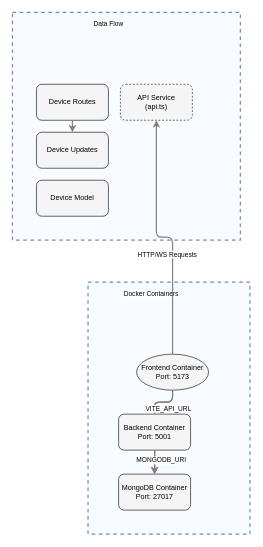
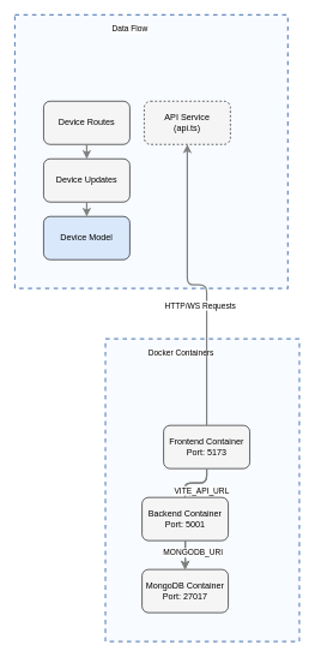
+ <mxCell id="22" style="edgeStyle=orthogonalEdgeStyle;rounded=1;orthogonalLoop=1;jettySize=auto;html=1;strokeColor=#808080;strokeWidth=2;jumpStyle=arc;jumpSize=10;spacing=15;labelBackgroundColor=white;labelBorderColor=none" edge="1" parent="1" source="10" target="11"><mxGeometry relative="1" as="geometry" /></mxCell>
- <mxCell id="11" value="Device Model" style="rounded=1;whiteSpace=wrap;html=1;fillColor=#f5f5f5" vertex="1" parent="2"><mxGeometry x="40" y="280" width="120" height="60" as="geometry" /></mxCell>
+ <mxCell id="11" value="Device Model" style="rounded=1;whiteSpace=wrap;html=1;fillColor=#dae8fc;" vertex="1" parent="2"><mxGeometry x="40" y="280" width="120" height="60" as="geometry" /></mxCell>
- <mxCell id="6" value="Frontend Container&lt;br&gt;Port: 5173" style="ellipse;whiteSpace=wrap;html=1;fillColor=#f5f5f5;" vertex="1" parent="4"><mxGeometry x="81" y="120" width="120" height="60" as="geometry" /></mxCell>
+ <mxCell id="6" value="Frontend Container&lt;br&gt;Port: 5173" style="rounded=1;whiteSpace=wrap;html=1;fillColor=#f5f5f5" vertex="1" parent="4"><mxGeometry x="81" y="120" width="120" height="60" as="geometry" /></mxCell>
